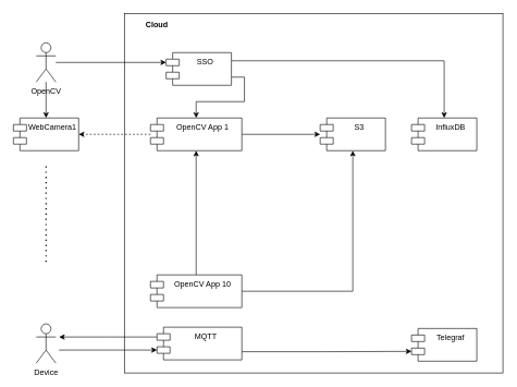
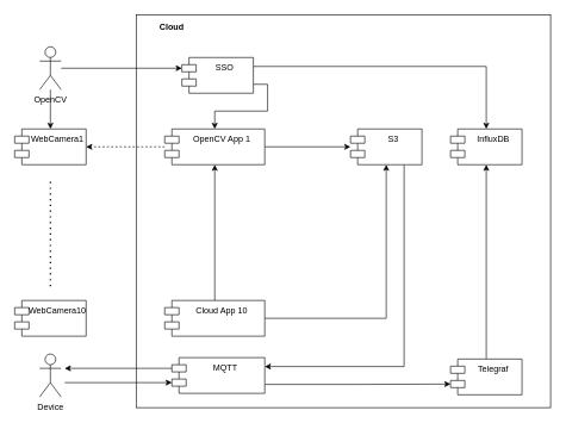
+ <mxCell id="26" style="edgeStyle=orthogonalEdgeStyle;rounded=0;orthogonalLoop=1;jettySize=auto;html=1;entryX=0.5;entryY=1;entryDx=0;entryDy=0;" edge="1" parent="1" source="27" target="28"><mxGeometry relative="1" as="geometry" /></mxCell>
- <mxCell id="19" value="OpenCV App 10" style="shape=module;align=left;spacingLeft=20;align=center;verticalAlign=top;" parent="1" vertex="1"><mxGeometry x="230" y="420" width="140" height="50" as="geometry" /></mxCell>
+ <mxCell id="19" value="Cloud App 10" style="shape=module;align=left;spacingLeft=20;align=center;verticalAlign=top;" parent="1" vertex="1"><mxGeometry x="230" y="420" width="140" height="50" as="geometry" /></mxCell>
+ <mxCell id="4" value="WebCamera10" style="shape=module;align=left;spacingLeft=20;align=center;verticalAlign=top;" parent="1" vertex="1"><mxGeometry x="20" y="420" width="100" height="50" as="geometry" /></mxCell>
+ <mxCell id="15" style="edgeStyle=orthogonalEdgeStyle;rounded=0;orthogonalLoop=1;jettySize=auto;html=1;exitX=0.75;exitY=1;exitDx=0;exitDy=0;entryX=1;entryY=0.25;entryDx=0;entryDy=0;" parent="1" source="16" target="24" edge="1"><mxGeometry relative="1" as="geometry" /></mxCell>
